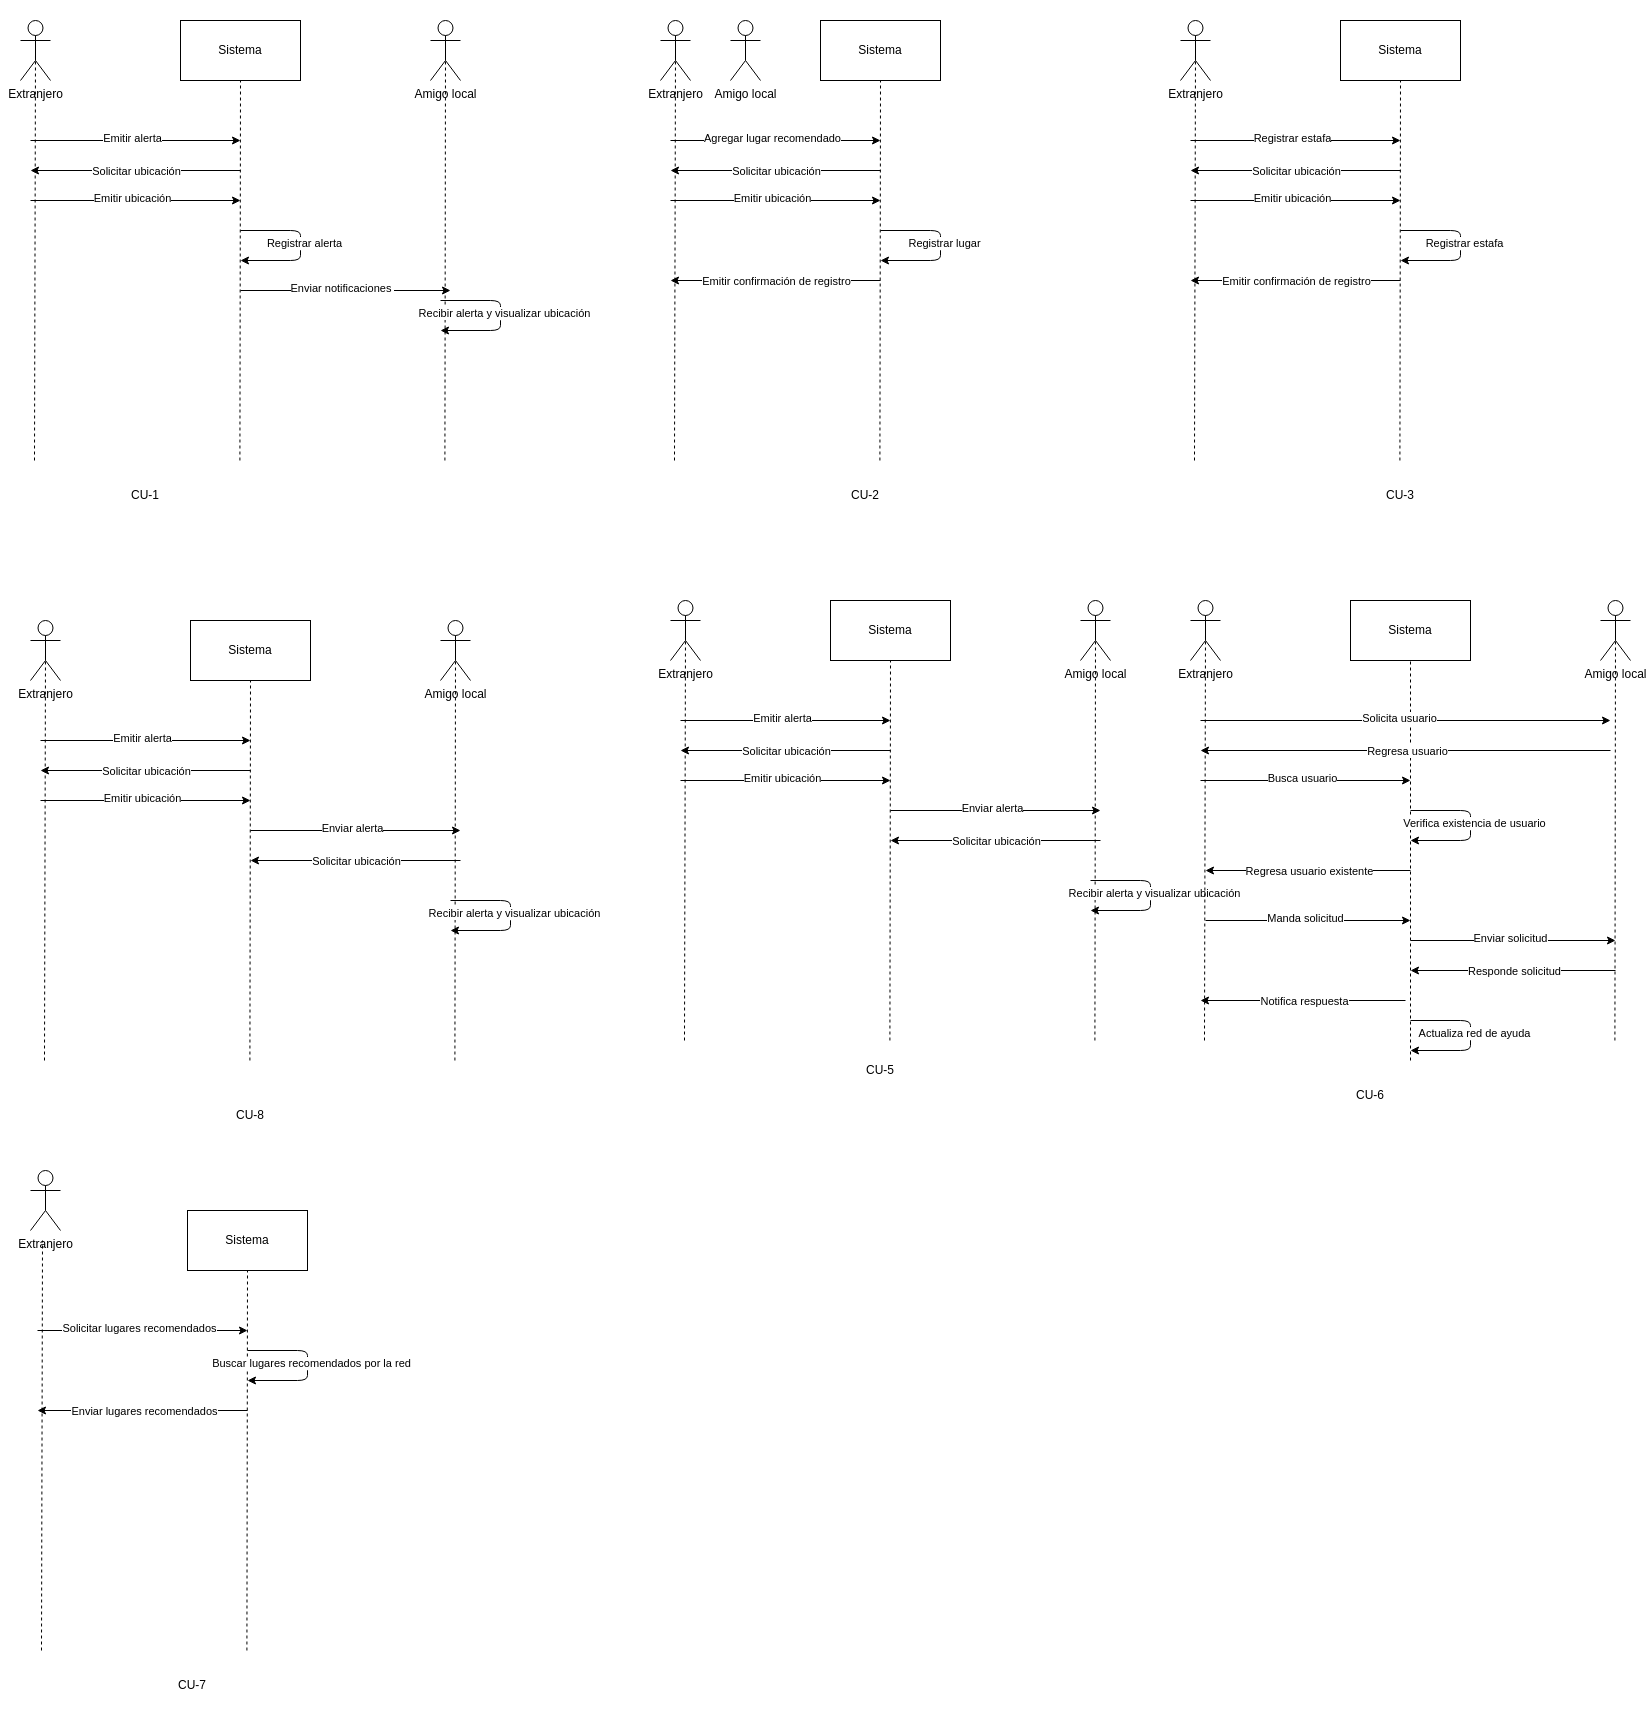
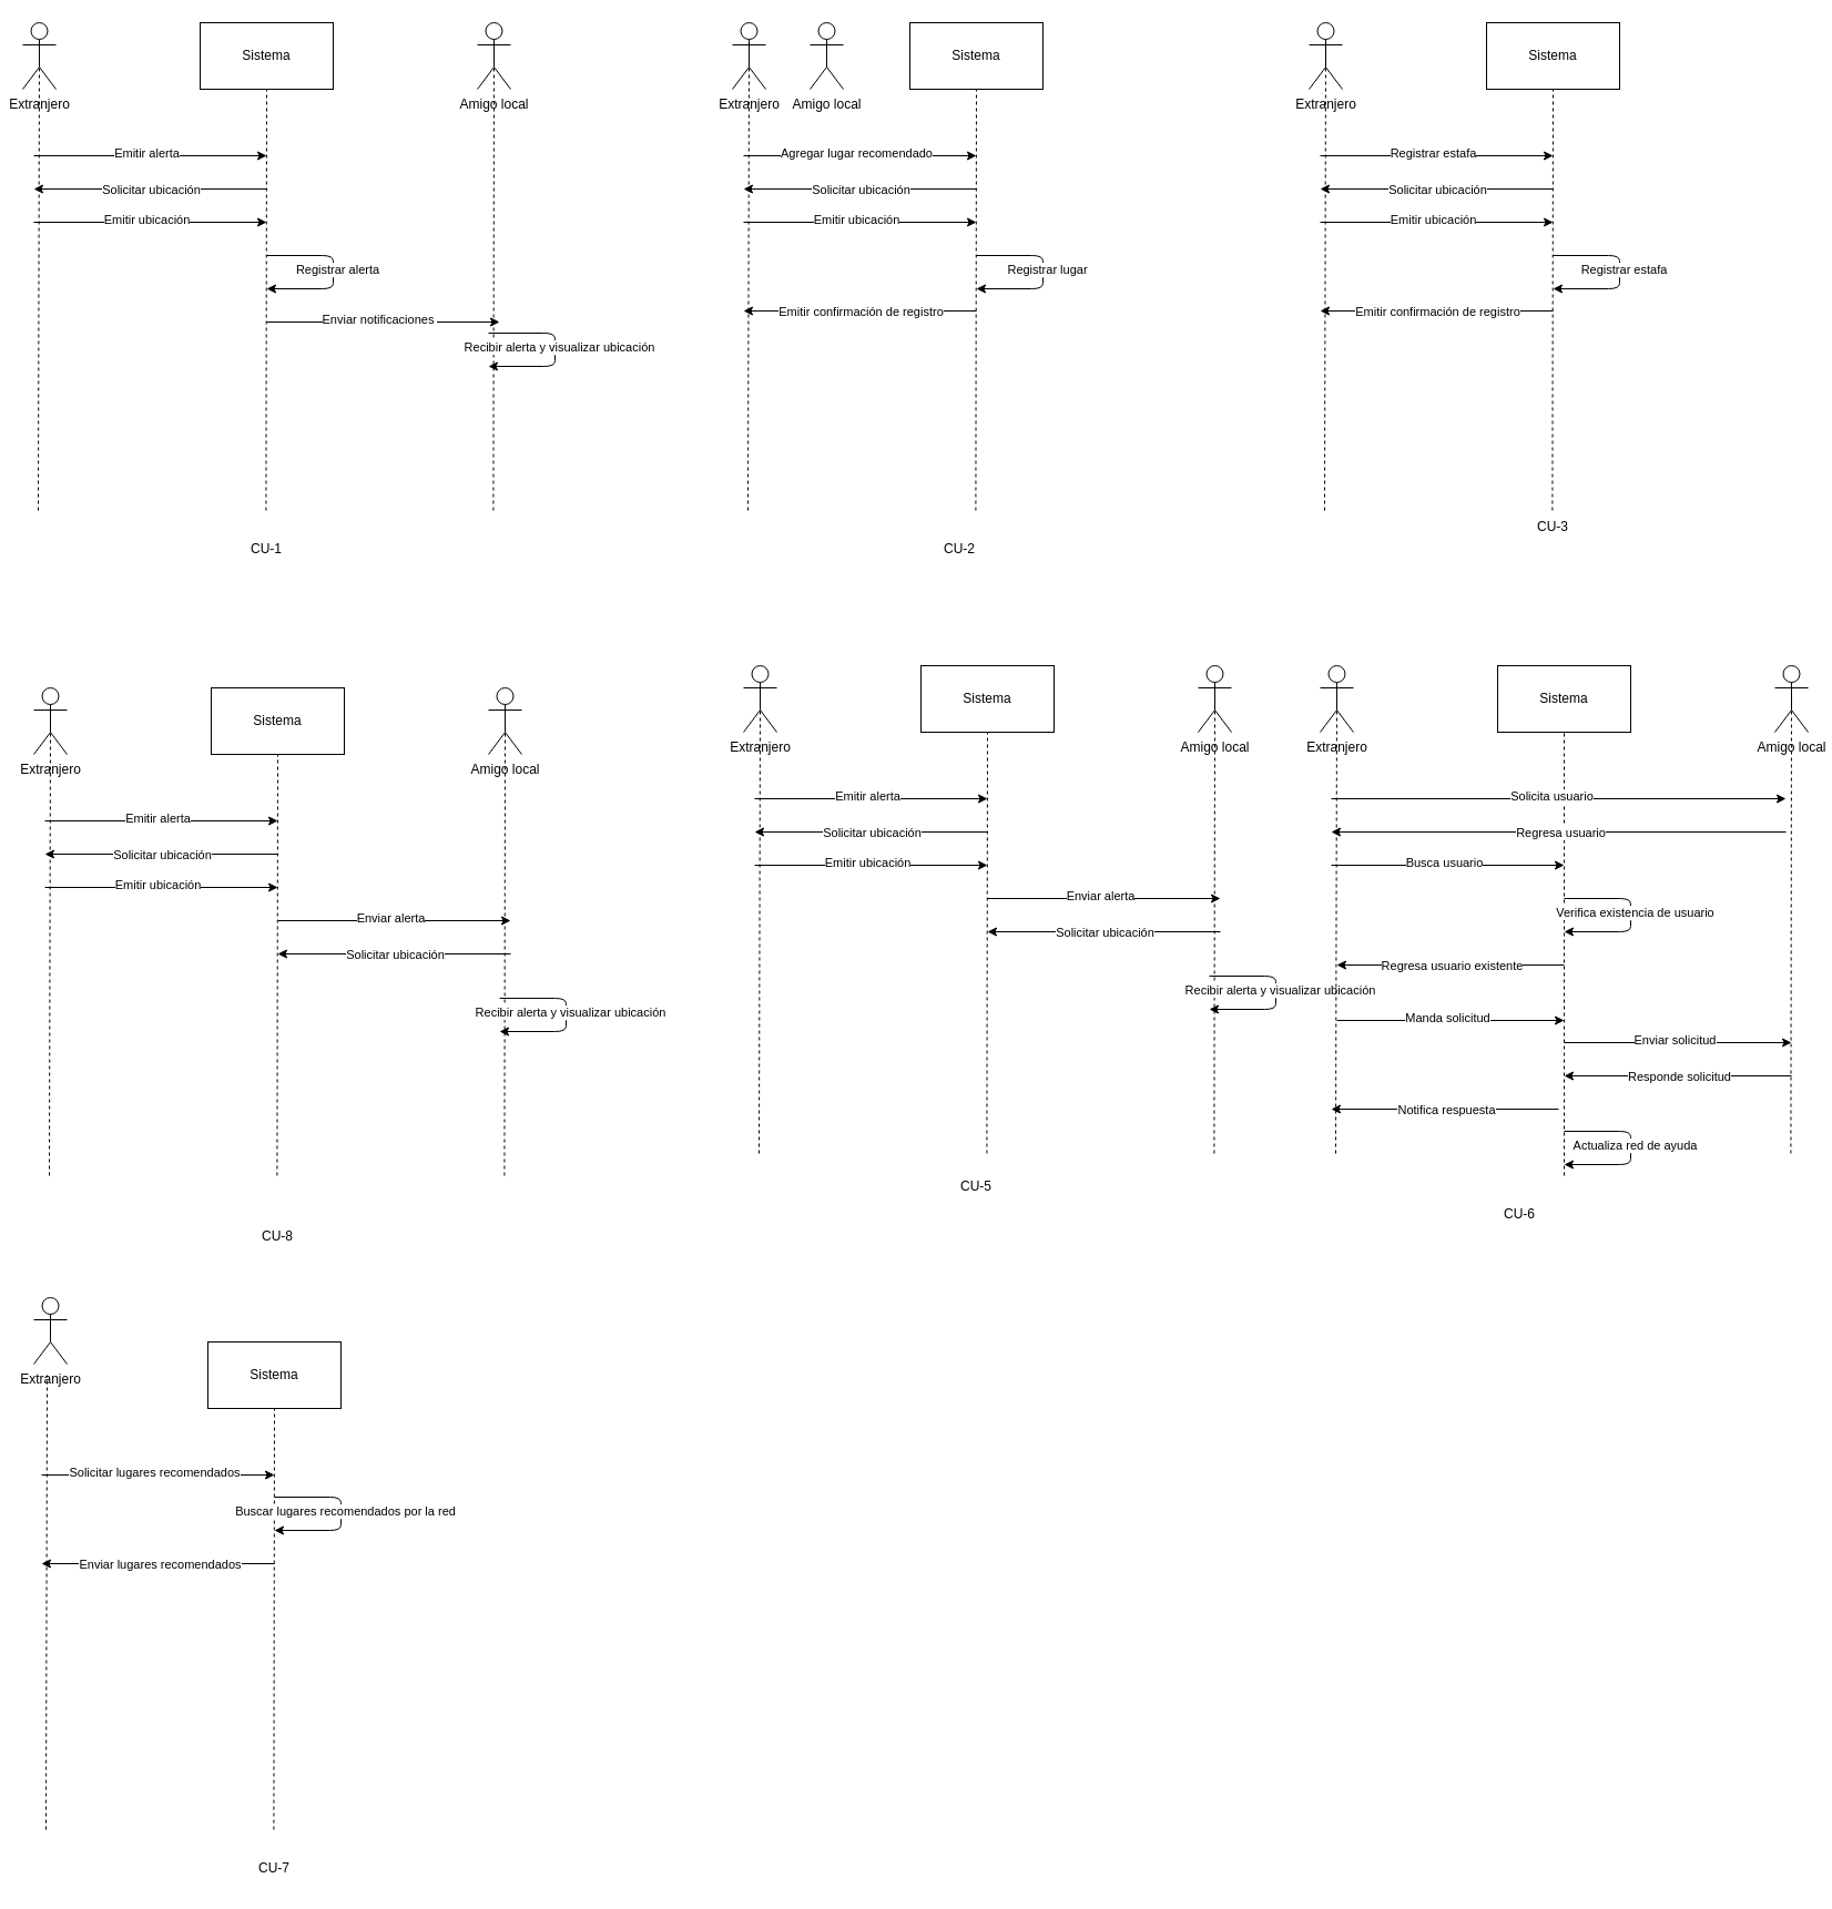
- <mxCell id="20" value="CU-1" style="text;html=1;strokeColor=none;fillColor=none;align=center;verticalAlign=middle;whiteSpace=wrap;rounded=0;" parent="1" vertex="1"><mxGeometry x="115" y="480" width="60" height="30" as="geometry" /></mxCell>
+ <mxCell id="20" value="CU-1" style="text;html=1;strokeColor=none;fillColor=none;align=center;verticalAlign=middle;whiteSpace=wrap;rounded=0;" parent="1" vertex="1"><mxGeometry x="210" y="480" width="60" height="30" as="geometry" /></mxCell>
- <mxCell id="47" value="CU-3" style="text;html=1;strokeColor=none;fillColor=none;align=center;verticalAlign=middle;whiteSpace=wrap;rounded=0;" parent="1" vertex="1"><mxGeometry x="1370" y="480" width="60" height="30" as="geometry" /></mxCell>
+ <mxCell id="47" value="CU-3" style="text;html=1;strokeColor=none;fillColor=none;align=center;verticalAlign=middle;whiteSpace=wrap;rounded=0;" parent="1" vertex="1"><mxGeometry x="1370" y="460" width="60" height="30" as="geometry" /></mxCell>
- <mxCell id="125" value="CU-7" style="text;html=1;strokeColor=none;fillColor=none;align=center;verticalAlign=middle;whiteSpace=wrap;rounded=0;" vertex="1" parent="1"><mxGeometry x="162" y="1670" width="60" height="30" as="geometry" /></mxCell>
+ <mxCell id="125" value="CU-7" style="text;html=1;strokeColor=none;fillColor=none;align=center;verticalAlign=middle;whiteSpace=wrap;rounded=0;" vertex="1" parent="1"><mxGeometry x="217" y="1670" width="60" height="30" as="geometry" /></mxCell>
